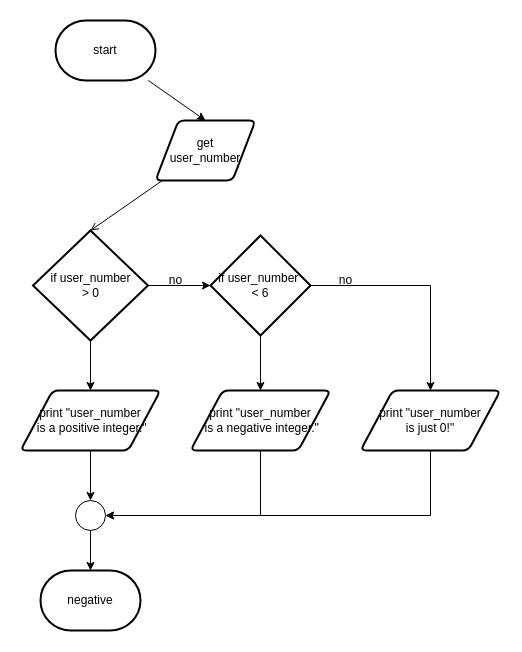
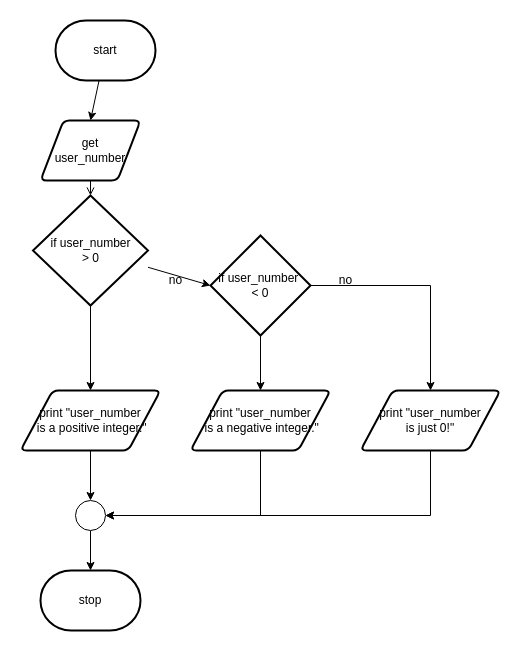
- <mxCell id="5" value="get &lt;br&gt;user_number" style="shape=parallelogram;html=1;strokeWidth=2;perimeter=parallelogramPerimeter;whiteSpace=wrap;rounded=1;arcSize=12;size=0.23;" parent="1" vertex="1"><mxGeometry x="155" y="120" width="100" height="60" as="geometry" /></mxCell>
+ <mxCell id="5" value="get &lt;br&gt;user_number" style="shape=parallelogram;html=1;strokeWidth=2;perimeter=parallelogramPerimeter;whiteSpace=wrap;rounded=1;arcSize=12;size=0.23;" parent="1" vertex="1"><mxGeometry x="40" y="120" width="100" height="60" as="geometry" /></mxCell>
- <mxCell id="9" value="if user_number &lt;br&gt;&amp;gt; 0" style="strokeWidth=2;html=1;shape=mxgraph.flowchart.decision;whiteSpace=wrap;" parent="1" vertex="1"><mxGeometry x="32.5" y="230" width="115" height="110" as="geometry" /></mxCell>
+ <mxCell id="9" value="if user_number &lt;br&gt;&amp;gt; 0" style="strokeWidth=2;html=1;shape=mxgraph.flowchart.decision;whiteSpace=wrap;" parent="1" vertex="1"><mxGeometry x="32.5" y="195" width="115" height="110" as="geometry" /></mxCell>
- <mxCell id="12" value="if user_number&amp;nbsp;&lt;br&gt;&amp;lt; 6" style="strokeWidth=2;html=1;shape=mxgraph.flowchart.decision;whiteSpace=wrap;" vertex="1" parent="1"><mxGeometry x="210" y="235" width="100" height="100" as="geometry" /></mxCell>
+ <mxCell id="12" value="if user_number&amp;nbsp;&lt;br&gt;&amp;lt; 0" style="strokeWidth=2;html=1;shape=mxgraph.flowchart.decision;whiteSpace=wrap;" vertex="1" parent="1"><mxGeometry x="210" y="235" width="100" height="100" as="geometry" /></mxCell>
- <mxCell id="23" value="negative" style="strokeWidth=2;html=1;shape=mxgraph.flowchart.terminator;whiteSpace=wrap;" vertex="1" parent="1"><mxGeometry x="40" y="570" width="100" height="60" as="geometry" /></mxCell>
+ <mxCell id="23" value="stop" style="strokeWidth=2;html=1;shape=mxgraph.flowchart.terminator;whiteSpace=wrap;" vertex="1" parent="1"><mxGeometry x="40" y="570" width="100" height="60" as="geometry" /></mxCell>
